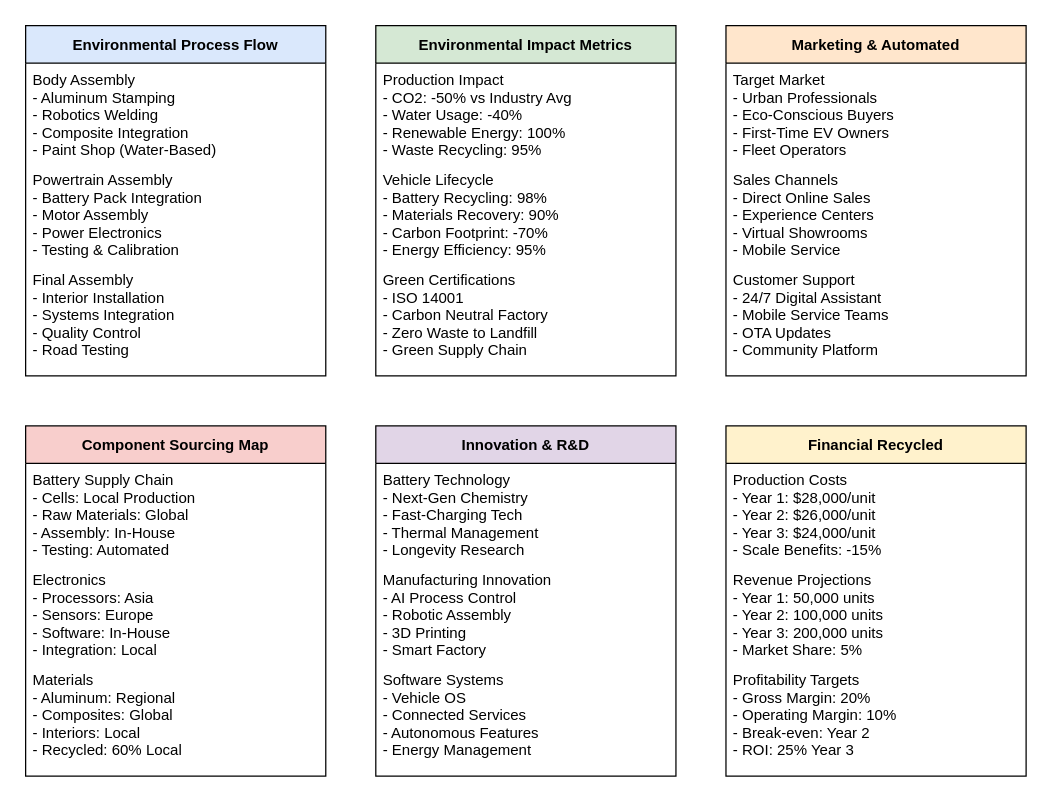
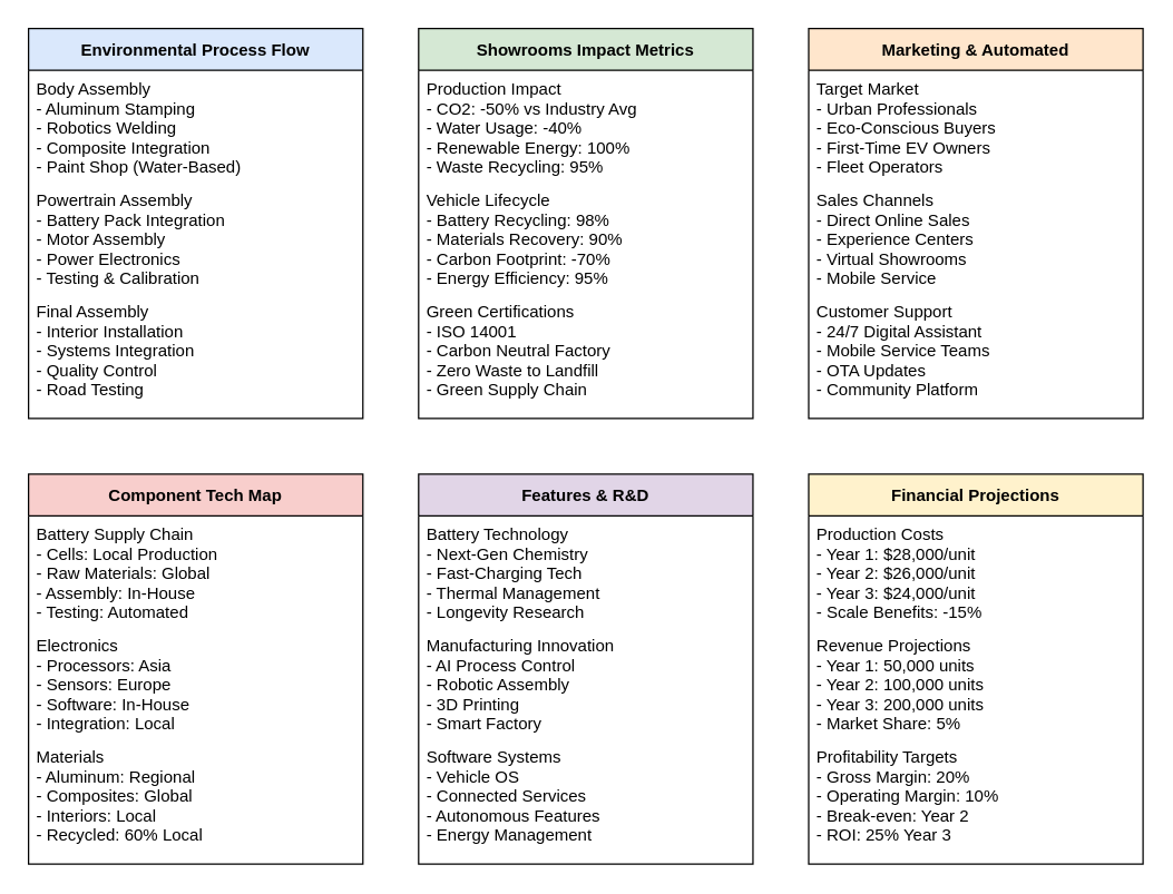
- <mxCell id="6" value="Environmental Impact Metrics" style="swimlane;fontStyle=1;childLayout=stackLayout;horizontal=1;startSize=30;horizontalStack=0;resizeParent=1;resizeParentMax=0;resizeLast=0;collapsible=1;marginBottom=0;fillColor=#d5e8d4;" vertex="1" parent="1"><mxGeometry x="300" y="20" width="240" height="280" as="geometry" /></mxCell>
+ <mxCell id="6" value="Showrooms Impact Metrics" style="swimlane;fontStyle=1;childLayout=stackLayout;horizontal=1;startSize=30;horizontalStack=0;resizeParent=1;resizeParentMax=0;resizeLast=0;collapsible=1;marginBottom=0;fillColor=#d5e8d4;" vertex="1" parent="1"><mxGeometry x="300" y="20" width="240" height="280" as="geometry" /></mxCell>
- <mxCell id="14" value="Component Sourcing Map" style="swimlane;fontStyle=1;childLayout=stackLayout;horizontal=1;startSize=30;horizontalStack=0;resizeParent=1;resizeParentMax=0;resizeLast=0;collapsible=1;marginBottom=0;fillColor=#f8cecc;" vertex="1" parent="1"><mxGeometry x="20" y="340" width="240" height="280" as="geometry" /></mxCell>
+ <mxCell id="14" value="Component Tech Map" style="swimlane;fontStyle=1;childLayout=stackLayout;horizontal=1;startSize=30;horizontalStack=0;resizeParent=1;resizeParentMax=0;resizeLast=0;collapsible=1;marginBottom=0;fillColor=#f8cecc;" vertex="1" parent="1"><mxGeometry x="20" y="340" width="240" height="280" as="geometry" /></mxCell>
- <mxCell id="18" value="Innovation &amp; R&amp;D" style="swimlane;fontStyle=1;childLayout=stackLayout;horizontal=1;startSize=30;horizontalStack=0;resizeParent=1;resizeParentMax=0;resizeLast=0;collapsible=1;marginBottom=0;fillColor=#e1d5e7;" vertex="1" parent="1"><mxGeometry x="300" y="340" width="240" height="280" as="geometry" /></mxCell>
+ <mxCell id="18" value="Features &amp; R&amp;D" style="swimlane;fontStyle=1;childLayout=stackLayout;horizontal=1;startSize=30;horizontalStack=0;resizeParent=1;resizeParentMax=0;resizeLast=0;collapsible=1;marginBottom=0;fillColor=#e1d5e7;" vertex="1" parent="1"><mxGeometry x="300" y="340" width="240" height="280" as="geometry" /></mxCell>
- <mxCell id="22" value="Financial Recycled" style="swimlane;fontStyle=1;childLayout=stackLayout;horizontal=1;startSize=30;horizontalStack=0;resizeParent=1;resizeParentMax=0;resizeLast=0;collapsible=1;marginBottom=0;fillColor=#fff2cc;" vertex="1" parent="1"><mxGeometry x="580" y="340" width="240" height="280" as="geometry" /></mxCell>
+ <mxCell id="22" value="Financial Projections" style="swimlane;fontStyle=1;childLayout=stackLayout;horizontal=1;startSize=30;horizontalStack=0;resizeParent=1;resizeParentMax=0;resizeLast=0;collapsible=1;marginBottom=0;fillColor=#fff2cc;" vertex="1" parent="1"><mxGeometry x="580" y="340" width="240" height="280" as="geometry" /></mxCell>
